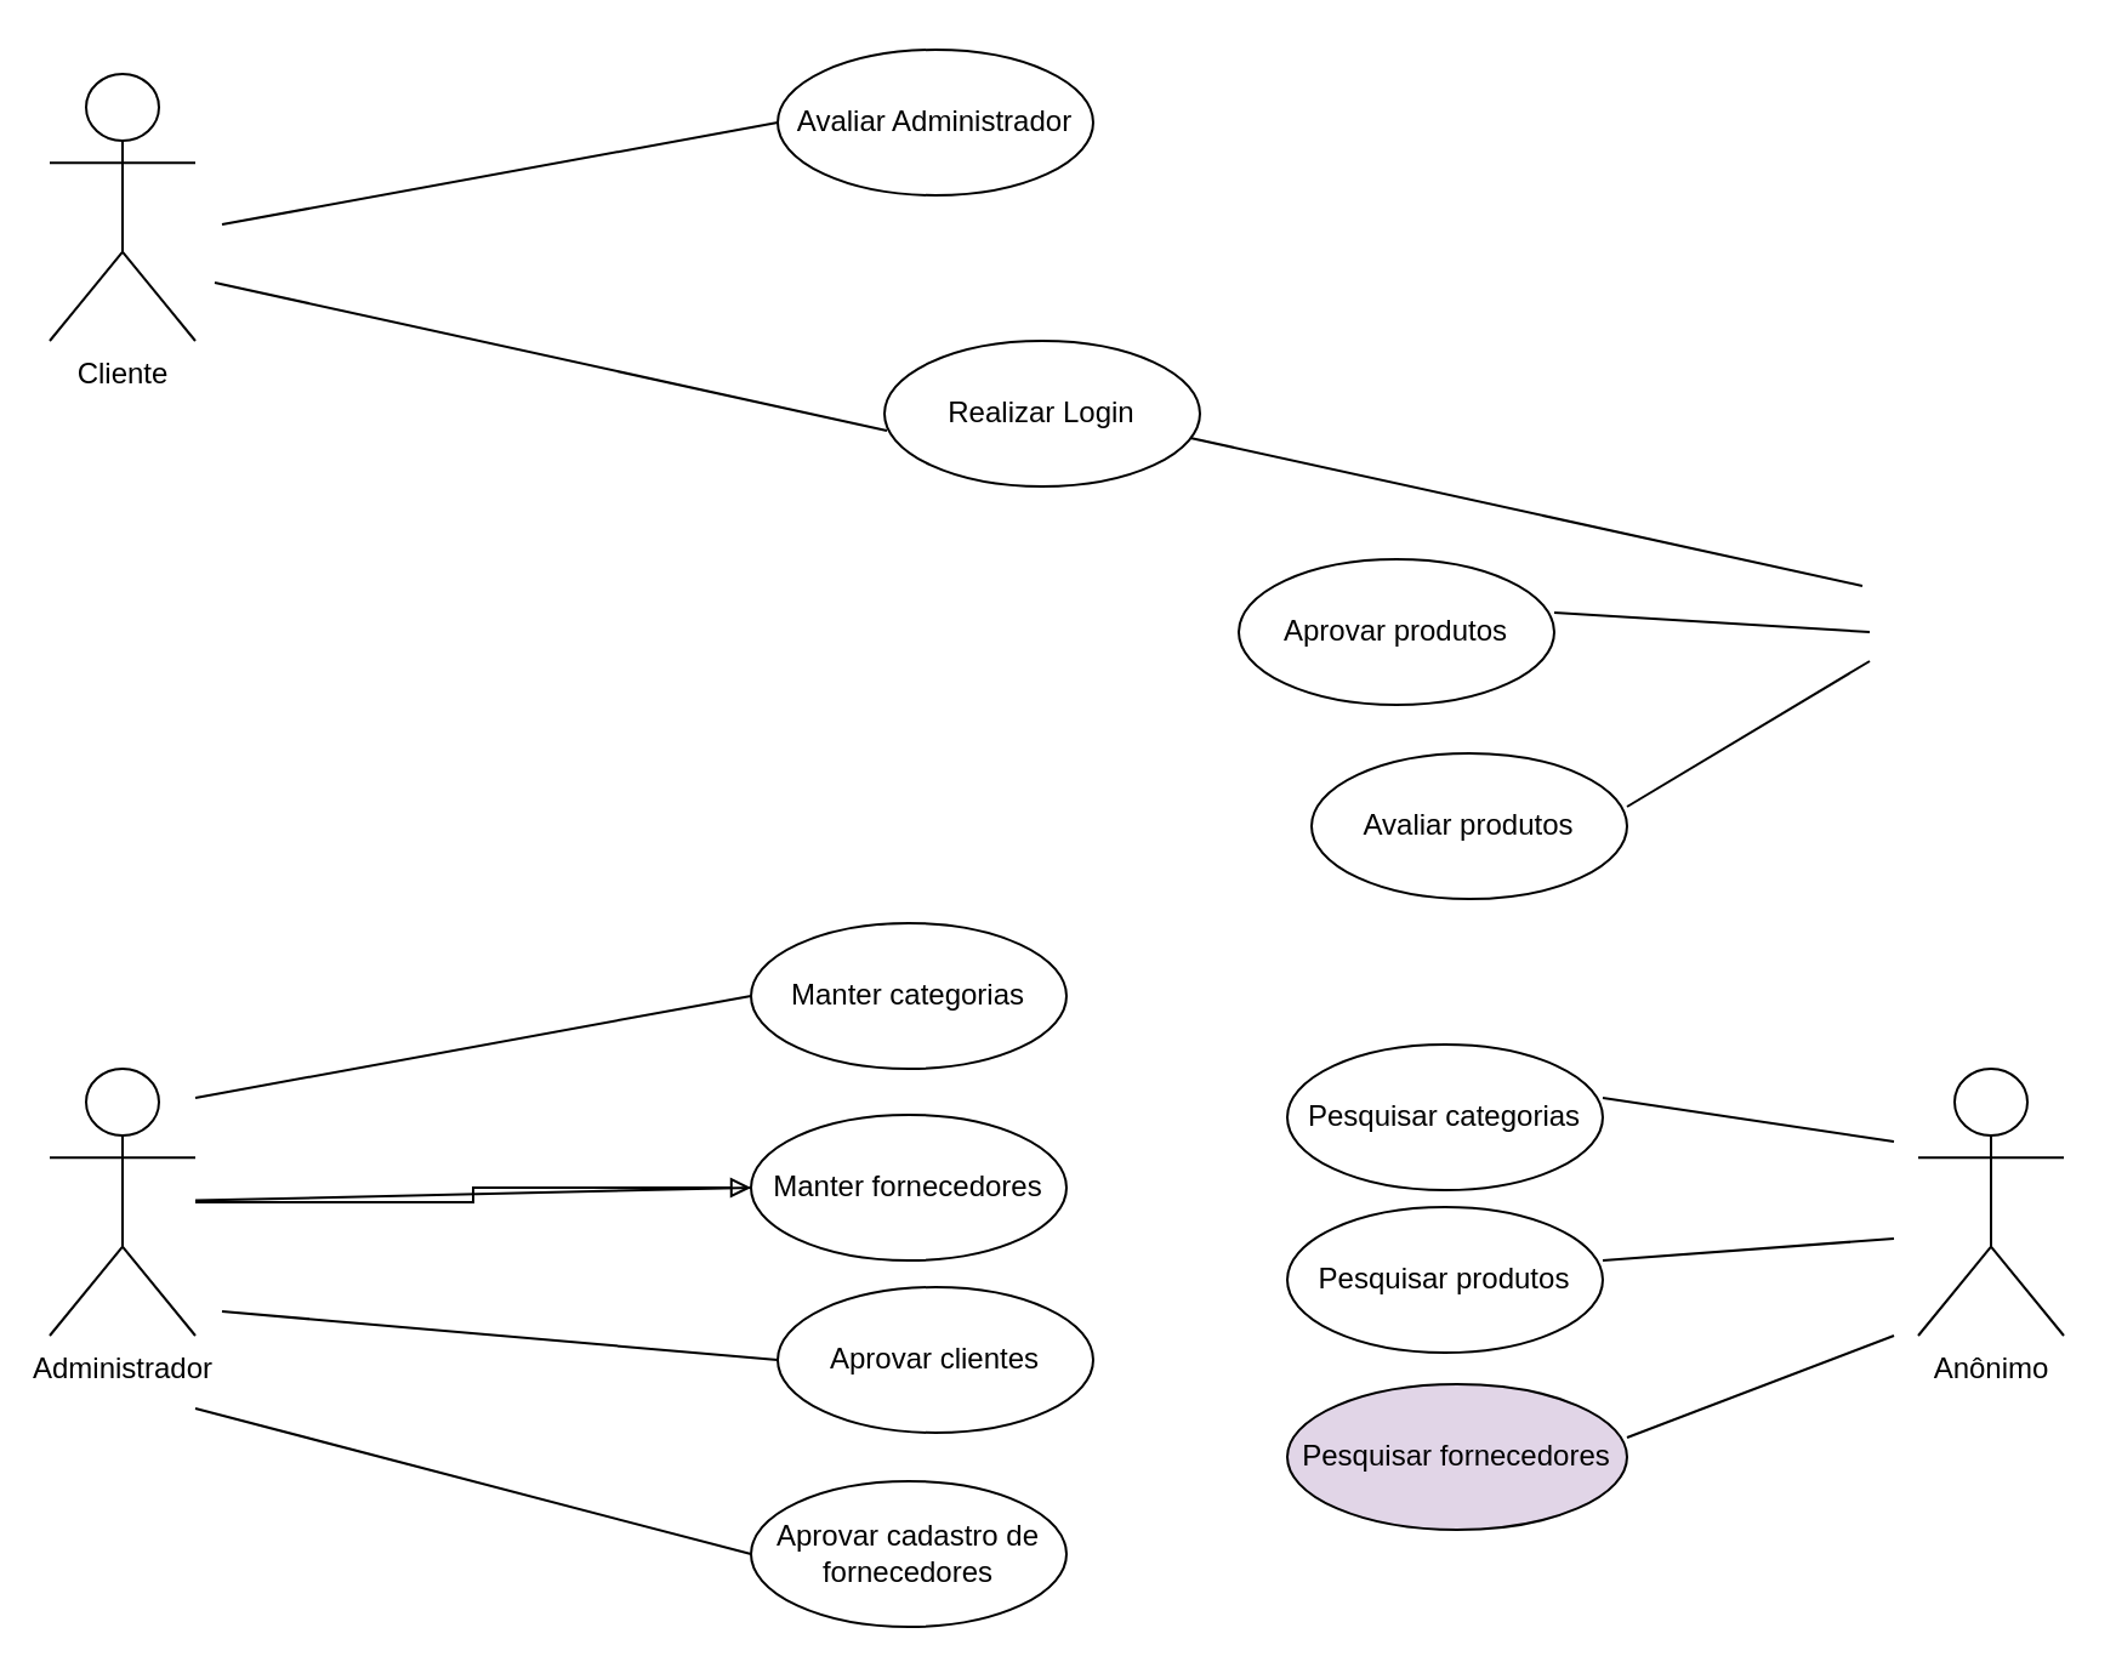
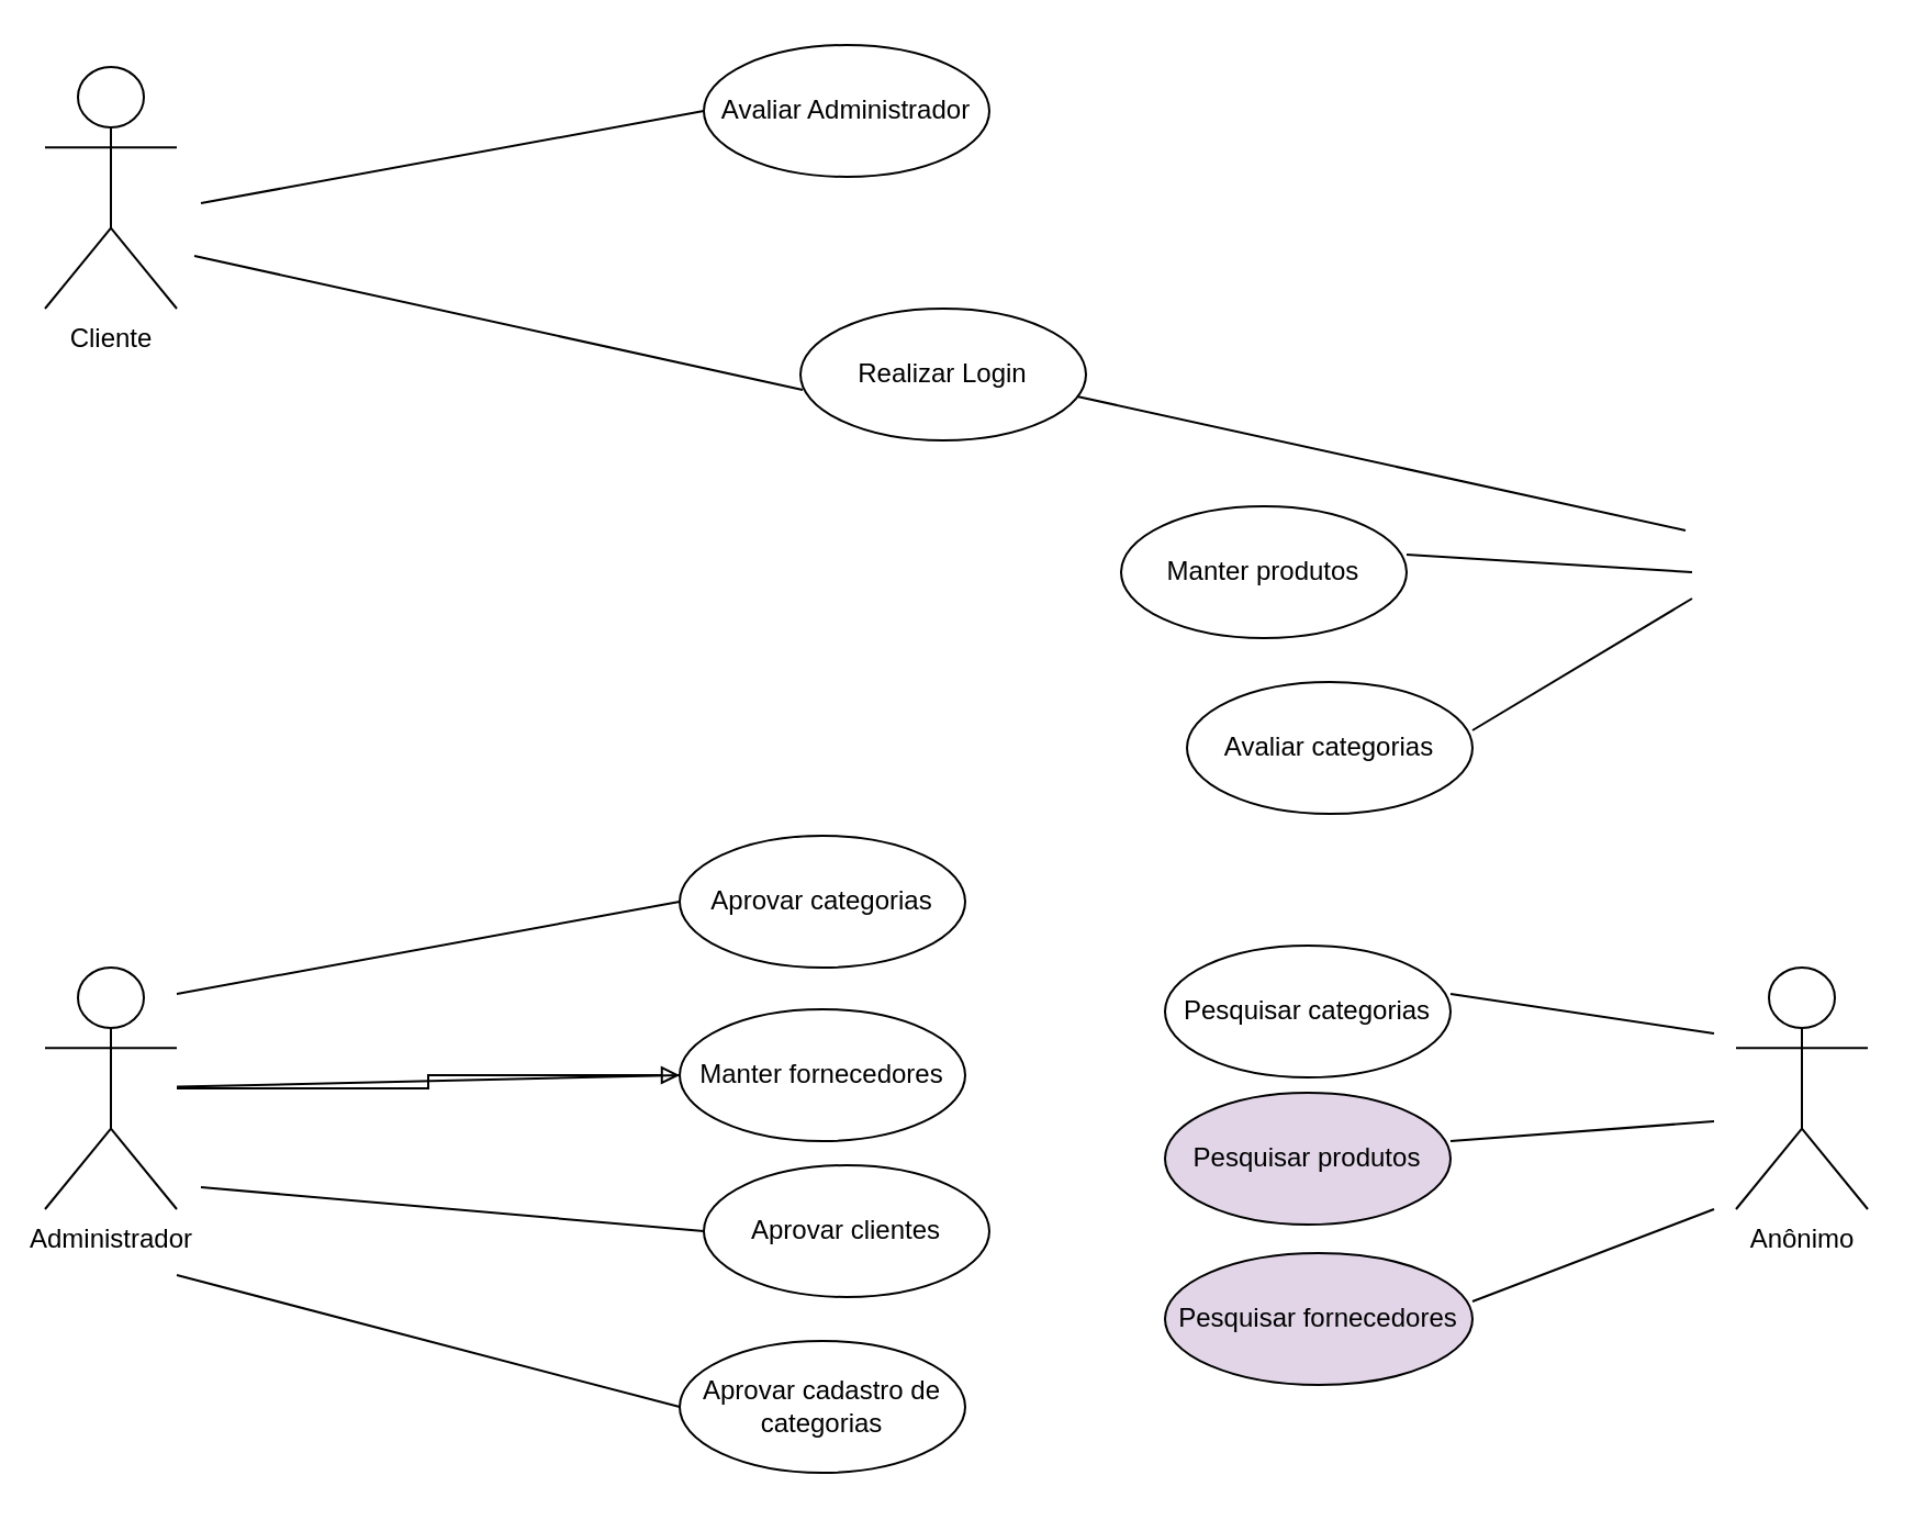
- <mxCell id="20" value="Aprovar produtos" style="ellipse;whiteSpace=wrap;html=1;" parent="1" vertex="1"><mxGeometry x="510" y="230" width="130" height="60" as="geometry" /></mxCell>
+ <mxCell id="20" value="Manter produtos" style="ellipse;whiteSpace=wrap;html=1;" parent="1" vertex="1"><mxGeometry x="510" y="230" width="130" height="60" as="geometry" /></mxCell>
- <mxCell id="18" value="Avaliar produtos" style="ellipse;whiteSpace=wrap;html=1;" parent="1" vertex="1"><mxGeometry x="540" y="310" width="130" height="60" as="geometry" /></mxCell>
+ <mxCell id="18" value="Avaliar categorias" style="ellipse;whiteSpace=wrap;html=1;" parent="1" vertex="1"><mxGeometry x="540" y="310" width="130" height="60" as="geometry" /></mxCell>
- <mxCell id="11" value="Manter categorias" style="ellipse;whiteSpace=wrap;html=1;" parent="1" vertex="1"><mxGeometry x="309" y="380" width="130" height="60" as="geometry" /></mxCell>
+ <mxCell id="11" value="Aprovar categorias" style="ellipse;whiteSpace=wrap;html=1;" parent="1" vertex="1"><mxGeometry x="309" y="380" width="130" height="60" as="geometry" /></mxCell>
- <mxCell id="27" value="Pesquisar produtos" style="ellipse;whiteSpace=wrap;html=1;" parent="1" vertex="1"><mxGeometry x="530" y="497" width="130" height="60" as="geometry" /></mxCell>
+ <mxCell id="27" value="Pesquisar produtos" style="ellipse;whiteSpace=wrap;html=1;fillColor=#e1d5e7;" parent="1" vertex="1"><mxGeometry x="530" y="497" width="130" height="60" as="geometry" /></mxCell>
- <mxCell id="17" value="Aprovar cadastro de fornecedores" style="ellipse;whiteSpace=wrap;html=1;" parent="1" vertex="1"><mxGeometry x="309" y="610" width="130" height="60" as="geometry" /></mxCell>
+ <mxCell id="17" value="Aprovar cadastro de categorias" style="ellipse;whiteSpace=wrap;html=1;" parent="1" vertex="1"><mxGeometry x="309" y="610" width="130" height="60" as="geometry" /></mxCell>
